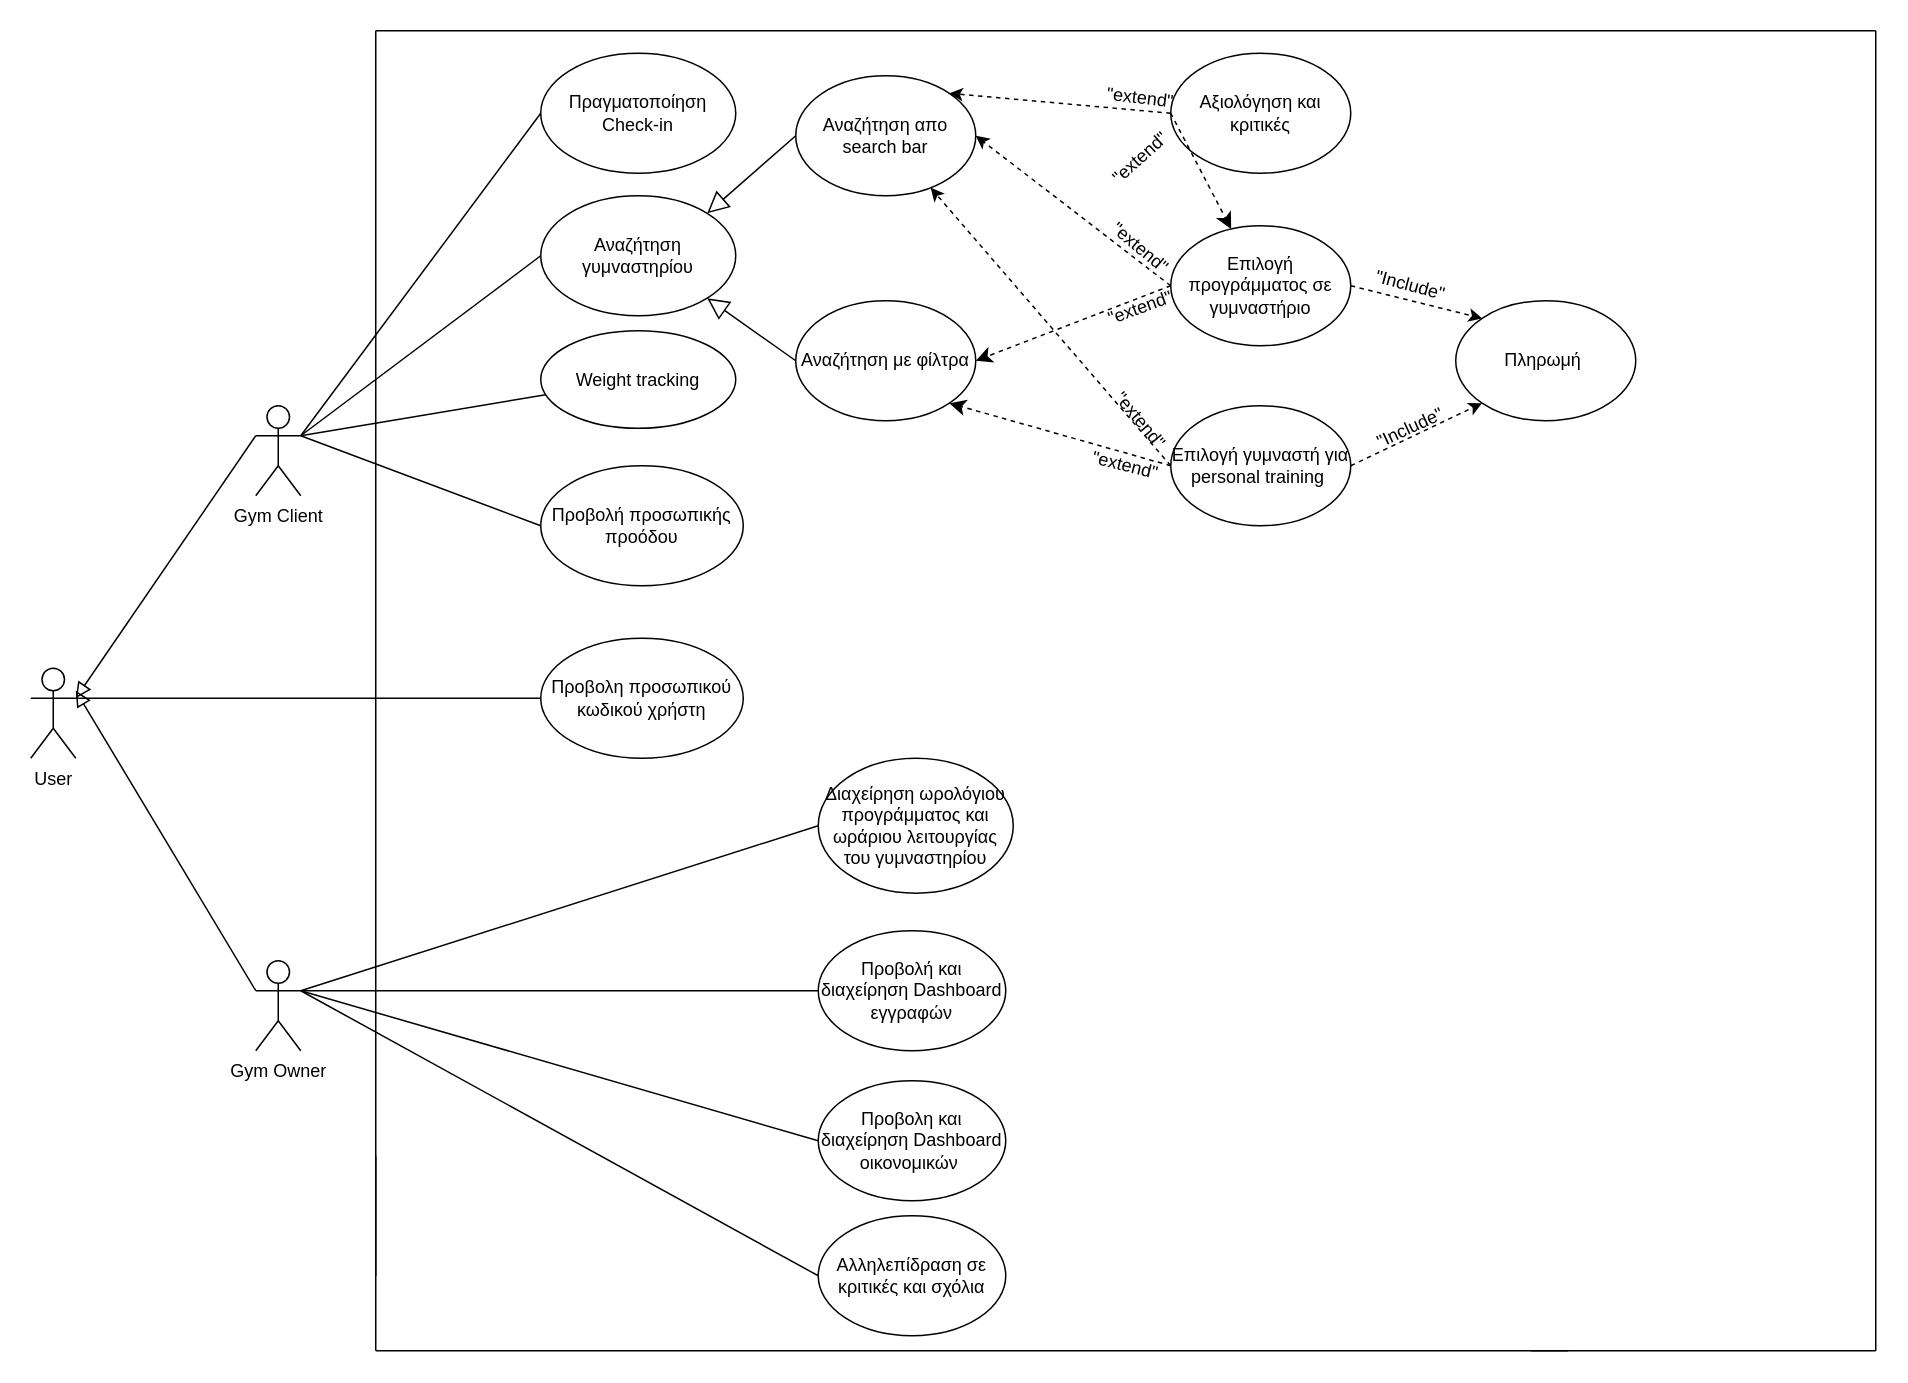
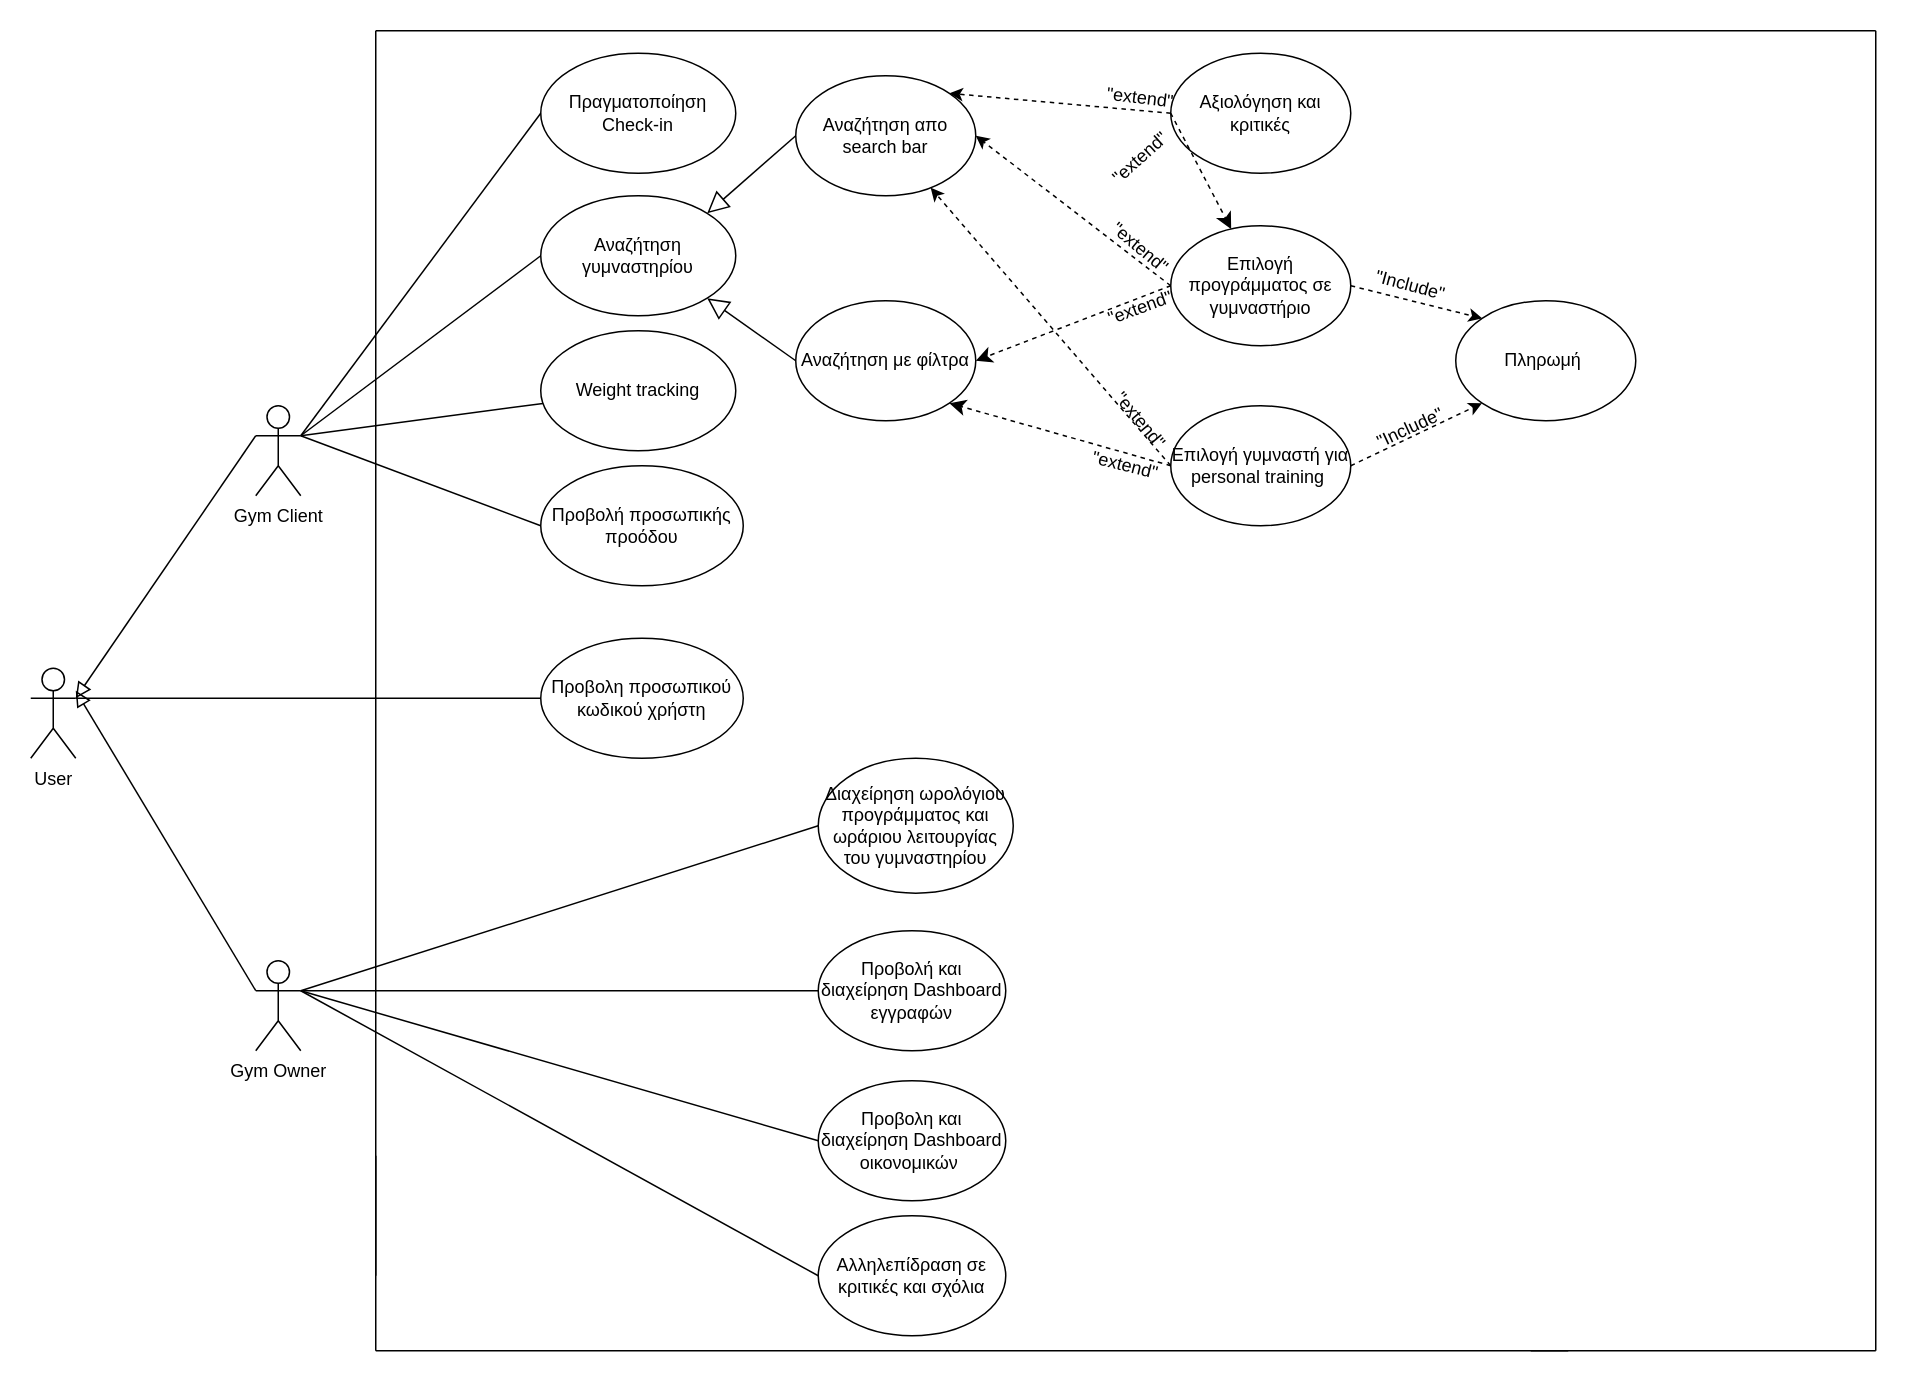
- <mxCell id="7" value="Weight tracking" style="ellipse;whiteSpace=wrap;html=1;" parent="1" vertex="1"><mxGeometry x="360" y="220" width="130" height="65" as="geometry" /></mxCell>
+ <mxCell id="7" value="Weight tracking" style="ellipse;whiteSpace=wrap;html=1;" parent="1" vertex="1"><mxGeometry x="360" y="220" width="130" height="80" as="geometry" /></mxCell>
